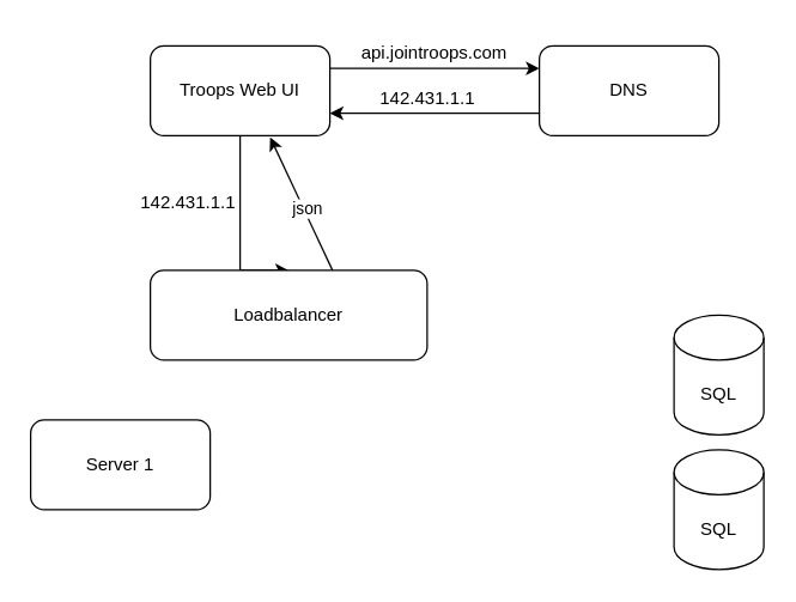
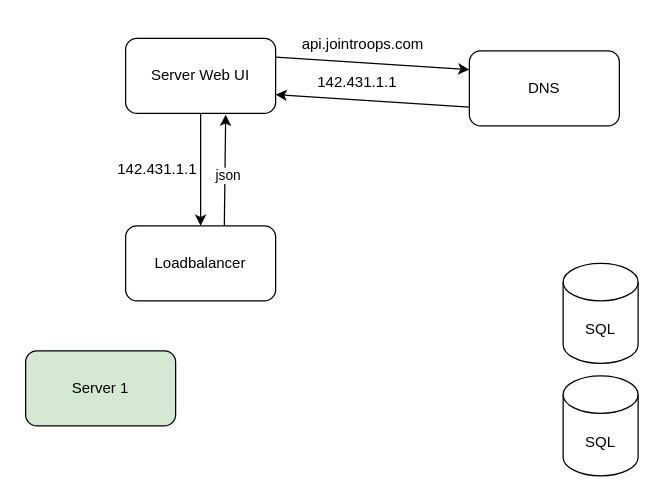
- <mxCell id="3" value="Troops Web UI" style="rounded=1;whiteSpace=wrap;html=1;" vertex="1" parent="1"><mxGeometry x="100" y="30" width="120" height="60" as="geometry" /></mxCell>
+ <mxCell id="3" value="Server Web UI" style="rounded=1;whiteSpace=wrap;html=1;" vertex="1" parent="1"><mxGeometry x="100" y="30" width="120" height="60" as="geometry" /></mxCell>
- <mxCell id="4" value="DNS" style="rounded=1;whiteSpace=wrap;html=1;" vertex="1" parent="1"><mxGeometry x="360" y="30" width="120" height="60" as="geometry" /></mxCell>
+ <mxCell id="4" value="DNS" style="rounded=1;whiteSpace=wrap;html=1;" vertex="1" parent="1"><mxGeometry x="375" y="40" width="120" height="60" as="geometry" /></mxCell>
- <mxCell id="9" value="Loadbalancer" style="rounded=1;whiteSpace=wrap;html=1;" vertex="1" parent="1"><mxGeometry x="100" y="180" width="185" height="60" as="geometry" /></mxCell>
+ <mxCell id="9" value="Loadbalancer" style="rounded=1;whiteSpace=wrap;html=1;" vertex="1" parent="1"><mxGeometry x="100" y="180" width="120" height="60" as="geometry" /></mxCell>
- <mxCell id="14" value="Server 1" style="rounded=1;whiteSpace=wrap;html=1;" vertex="1" parent="1"><mxGeometry x="20" y="280" width="120" height="60" as="geometry" /></mxCell>
+ <mxCell id="14" value="Server 1" style="rounded=1;whiteSpace=wrap;html=1;fillColor=#d5e8d4;" vertex="1" parent="1"><mxGeometry x="20" y="280" width="120" height="60" as="geometry" /></mxCell>
